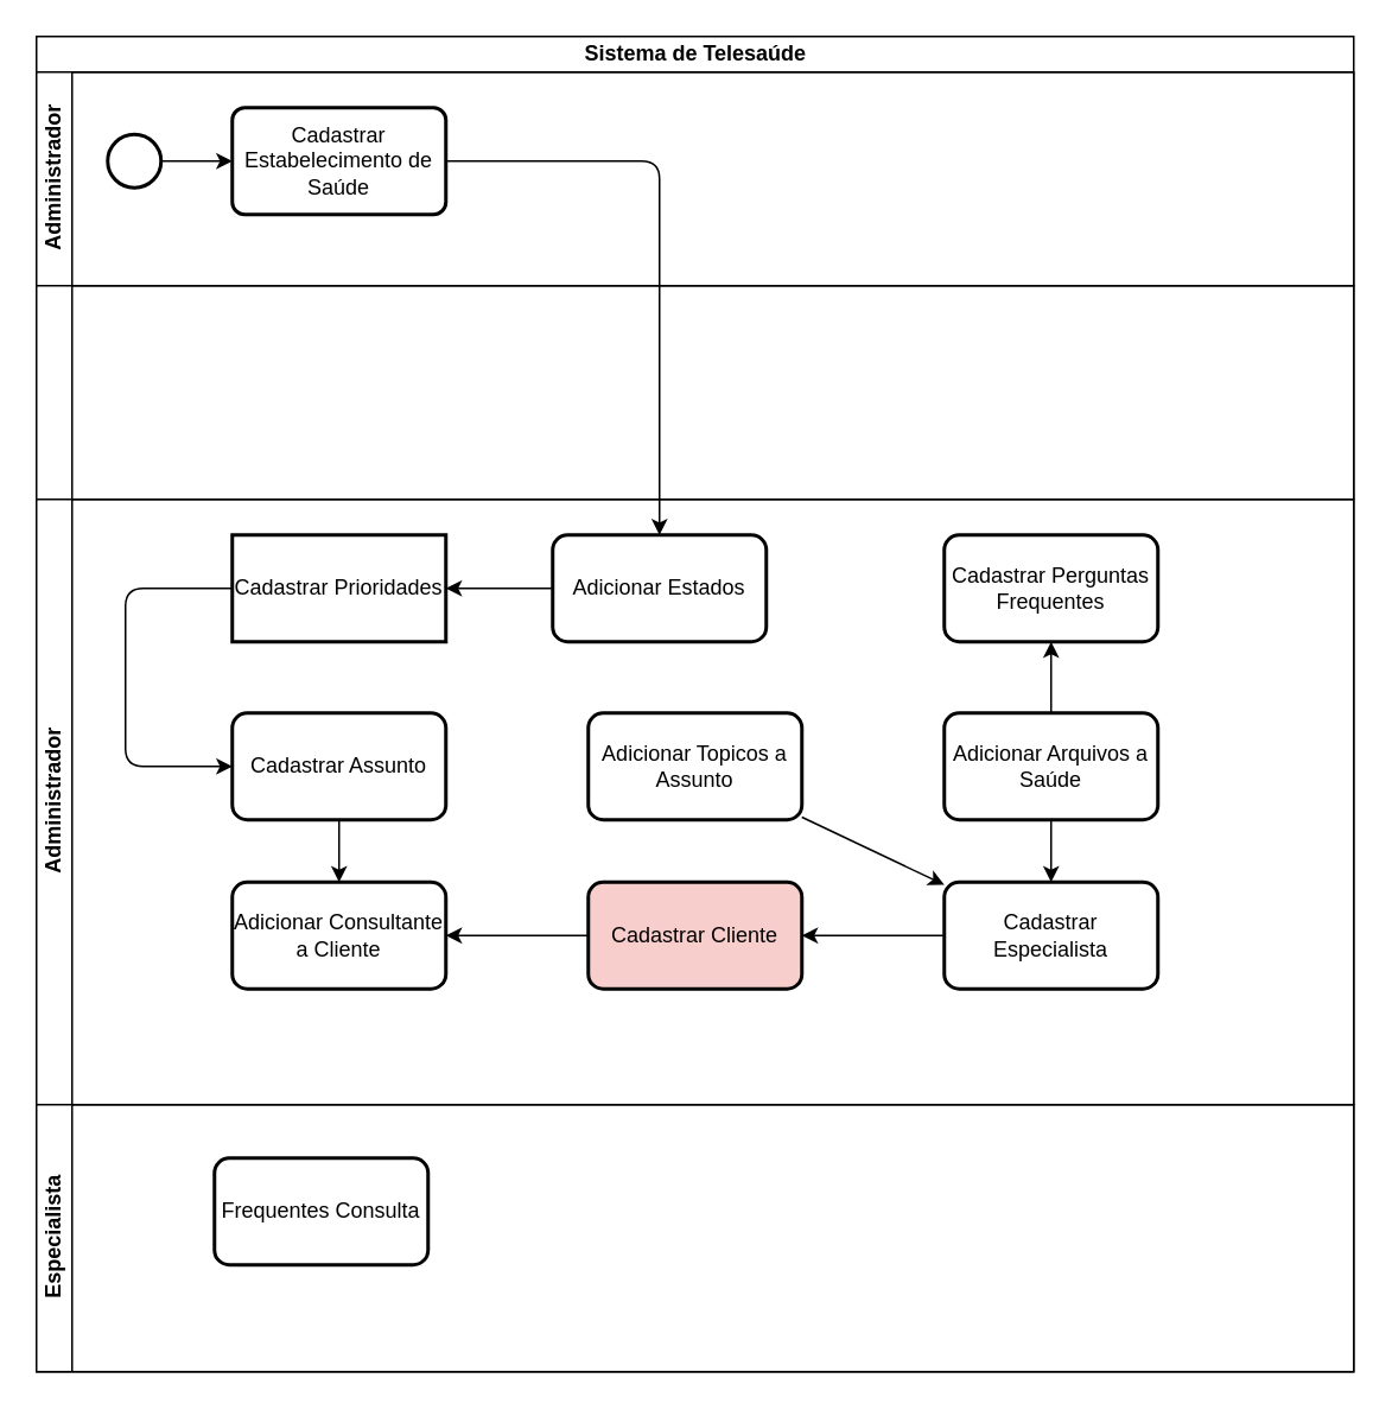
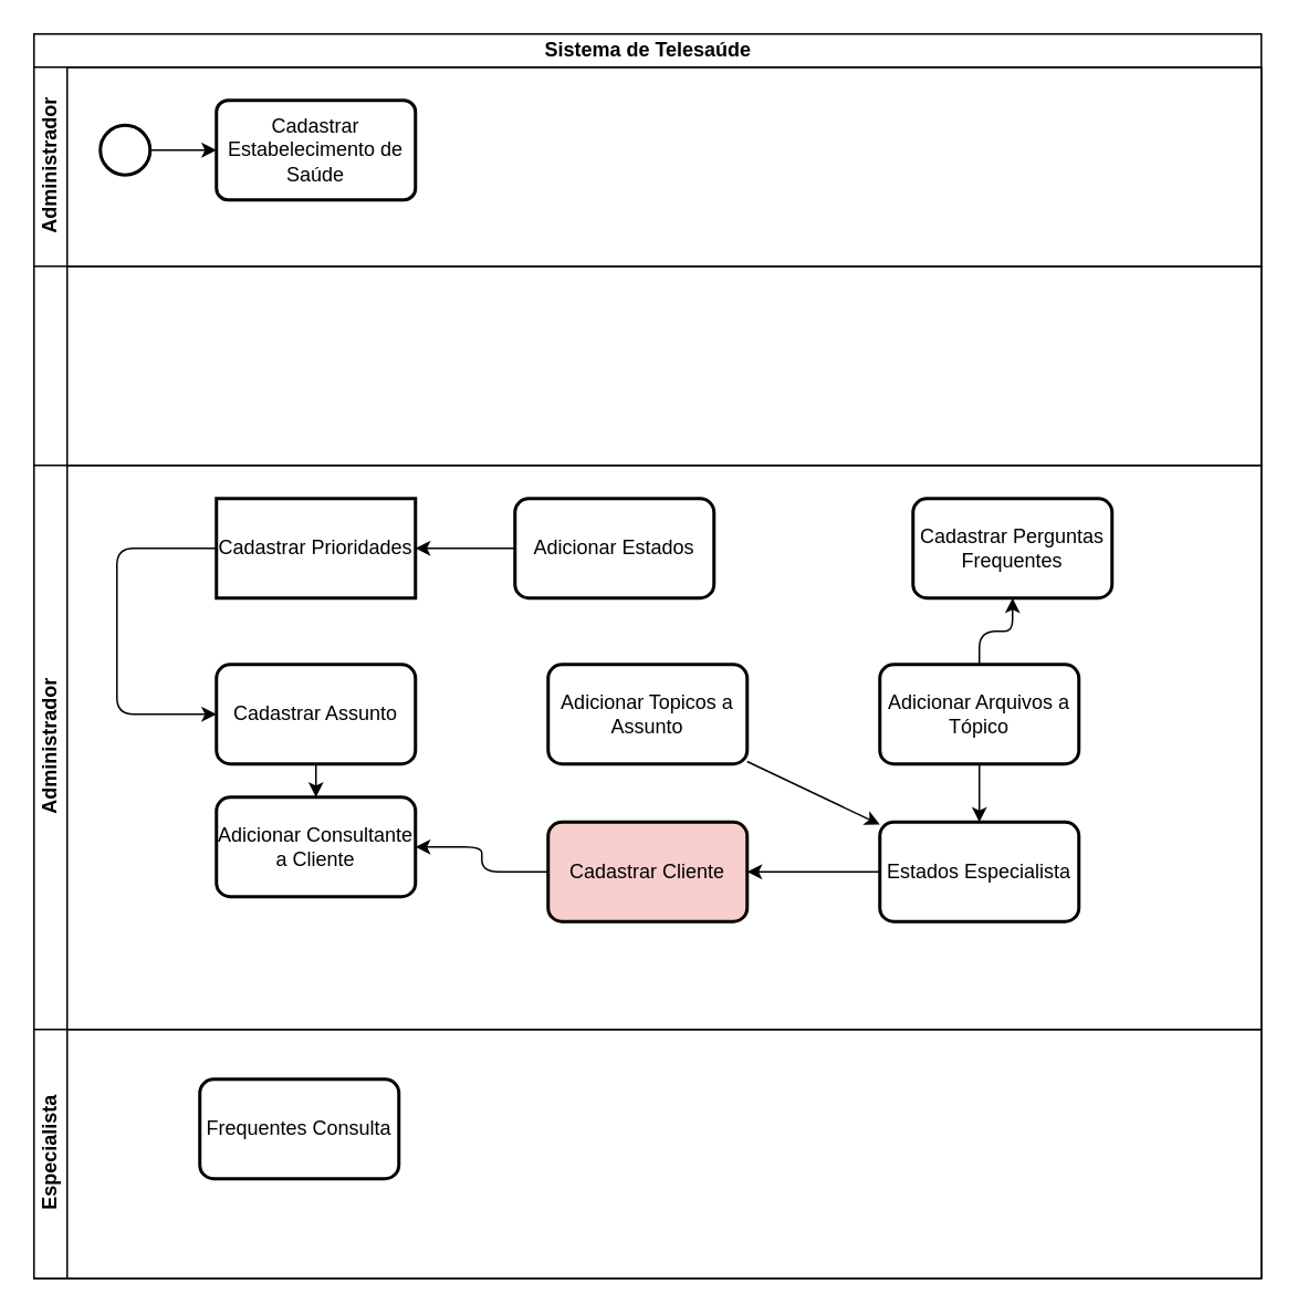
- <mxCell id="28" style="edgeStyle=orthogonalEdgeStyle;html=1;exitX=1;exitY=0.5;exitDx=0;exitDy=0;entryX=0.5;entryY=0;entryDx=0;entryDy=0;" edge="1" parent="2" source="6" target="19"><mxGeometry relative="1" as="geometry" /></mxCell>
- <mxCell id="22" value="Cadastrar Perguntas Frequentes" style="whiteSpace=wrap;html=1;rounded=1;arcSize=14;strokeWidth=2;" vertex="1" parent="8"><mxGeometry x="510" y="20" width="120" height="60" as="geometry" /></mxCell>
+ <mxCell id="22" value="Cadastrar Perguntas Frequentes" style="whiteSpace=wrap;html=1;rounded=1;arcSize=14;strokeWidth=2;" vertex="1" parent="8"><mxGeometry x="530" y="20" width="120" height="60" as="geometry" /></mxCell>
- <mxCell id="15" value="Adicionar Arquivos a Saúde" style="whiteSpace=wrap;html=1;rounded=1;arcSize=14;strokeWidth=2;" vertex="1" parent="8"><mxGeometry x="510" y="120" width="120" height="60" as="geometry" /></mxCell>
+ <mxCell id="15" value="Adicionar Arquivos a Tópico" style="whiteSpace=wrap;html=1;rounded=1;arcSize=14;strokeWidth=2;" vertex="1" parent="8"><mxGeometry x="510" y="120" width="120" height="60" as="geometry" /></mxCell>
- <mxCell id="25" value="Adicionar Consultante a Cliente" style="whiteSpace=wrap;html=1;rounded=1;arcSize=14;strokeWidth=2;" vertex="1" parent="8"><mxGeometry x="110" y="215" width="120" height="60" as="geometry" /></mxCell>
+ <mxCell id="25" value="Adicionar Consultante a Cliente" style="whiteSpace=wrap;html=1;rounded=1;arcSize=14;strokeWidth=2;" vertex="1" parent="8"><mxGeometry x="110" y="200" width="120" height="60" as="geometry" /></mxCell>
- <mxCell id="21" value="Cadastrar Especialista" style="whiteSpace=wrap;html=1;rounded=1;arcSize=14;strokeWidth=2;" vertex="1" parent="8"><mxGeometry x="510" y="215" width="120" height="60" as="geometry" /></mxCell>
+ <mxCell id="21" value="Estados Especialista" style="whiteSpace=wrap;html=1;rounded=1;arcSize=14;strokeWidth=2;" vertex="1" parent="8"><mxGeometry x="510" y="215" width="120" height="60" as="geometry" /></mxCell>
